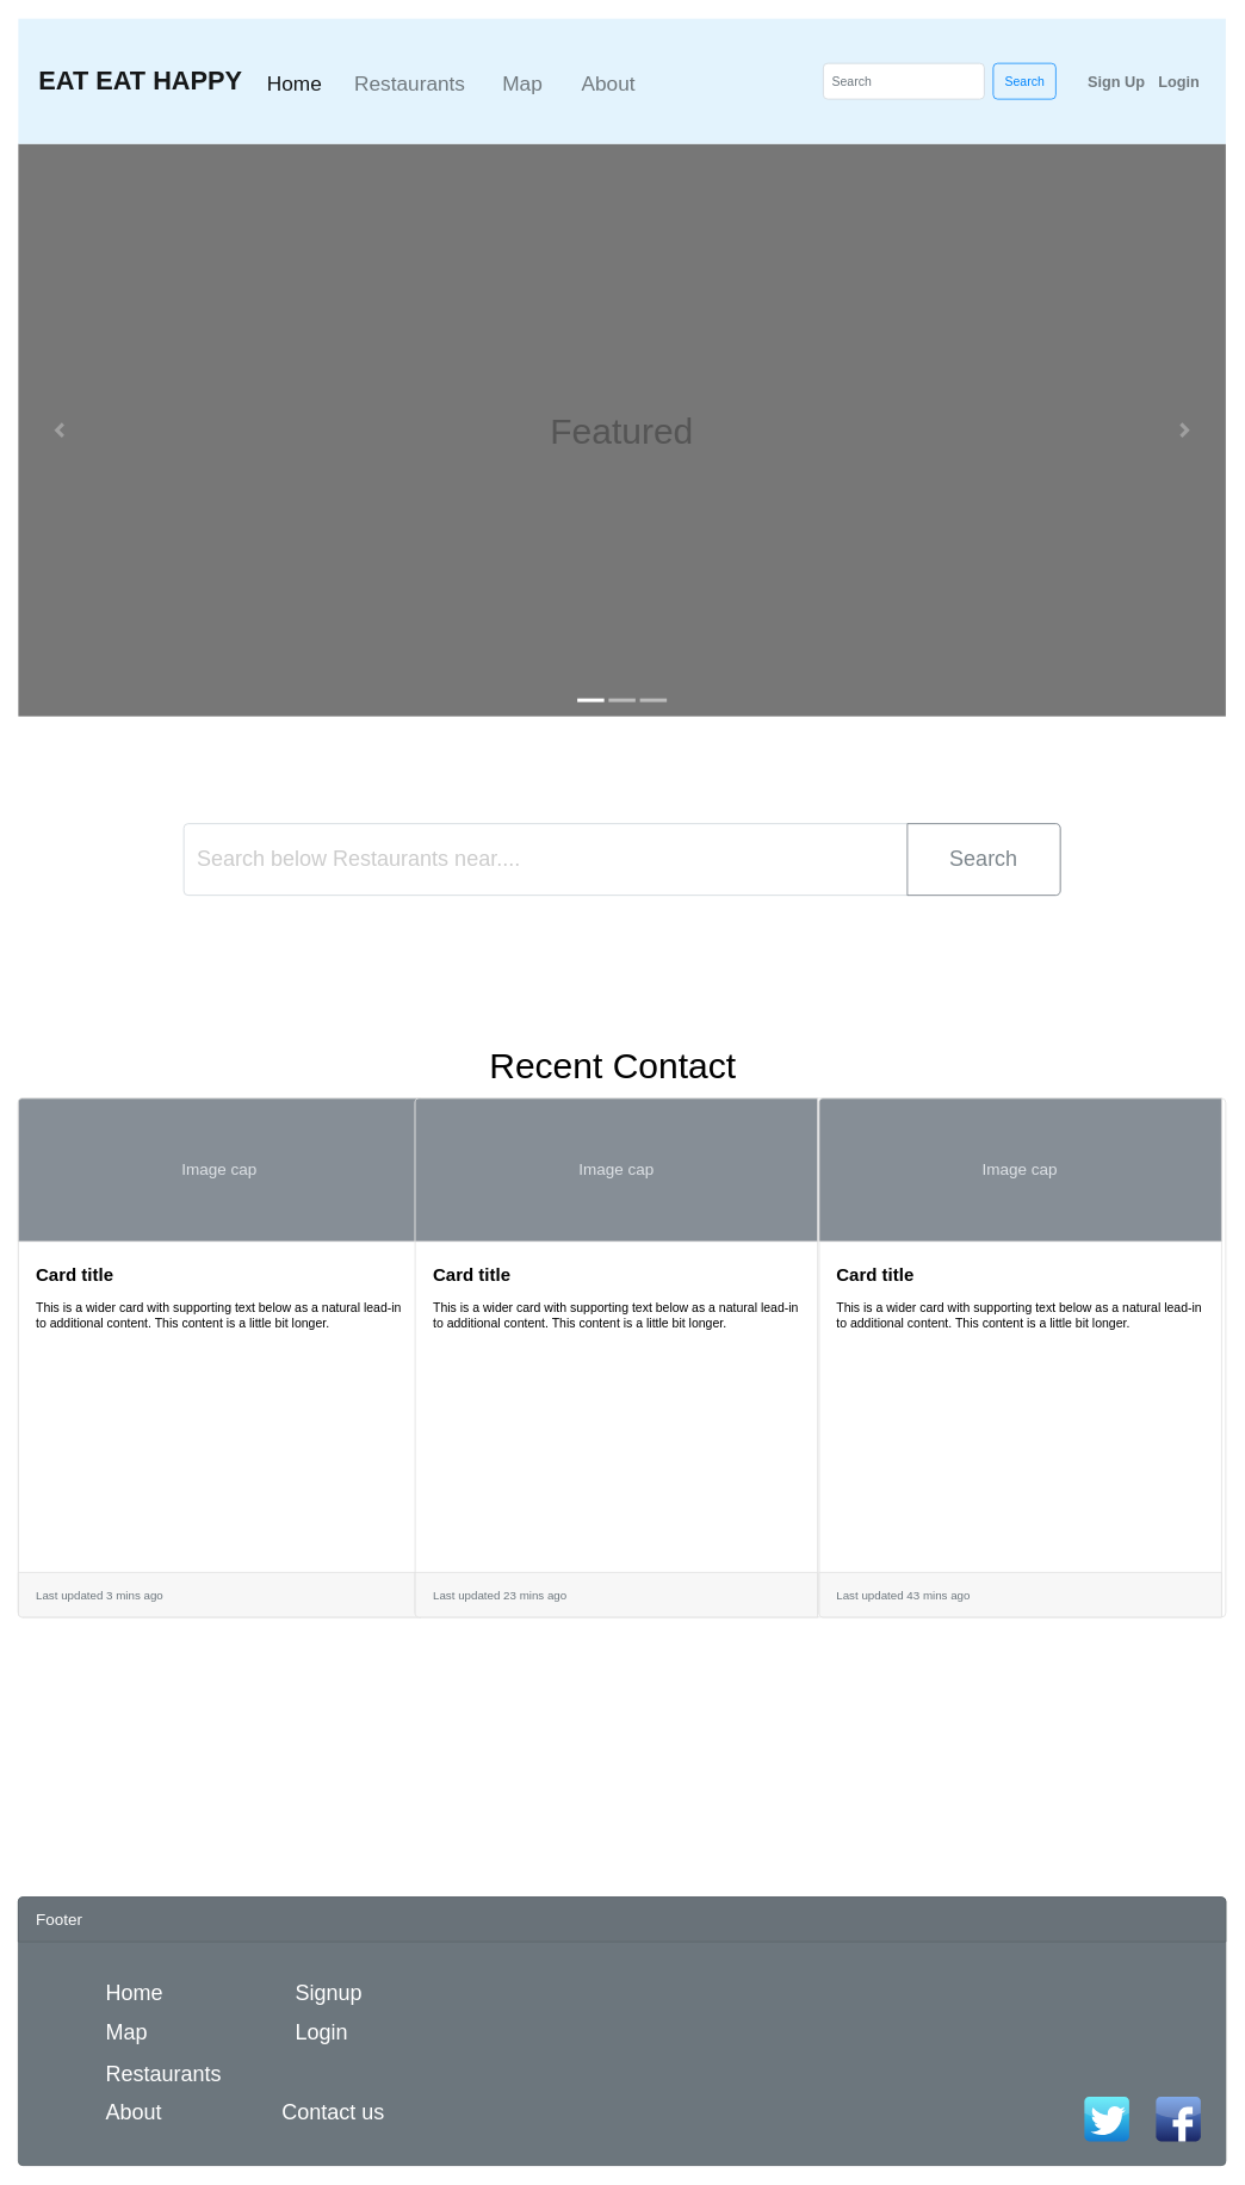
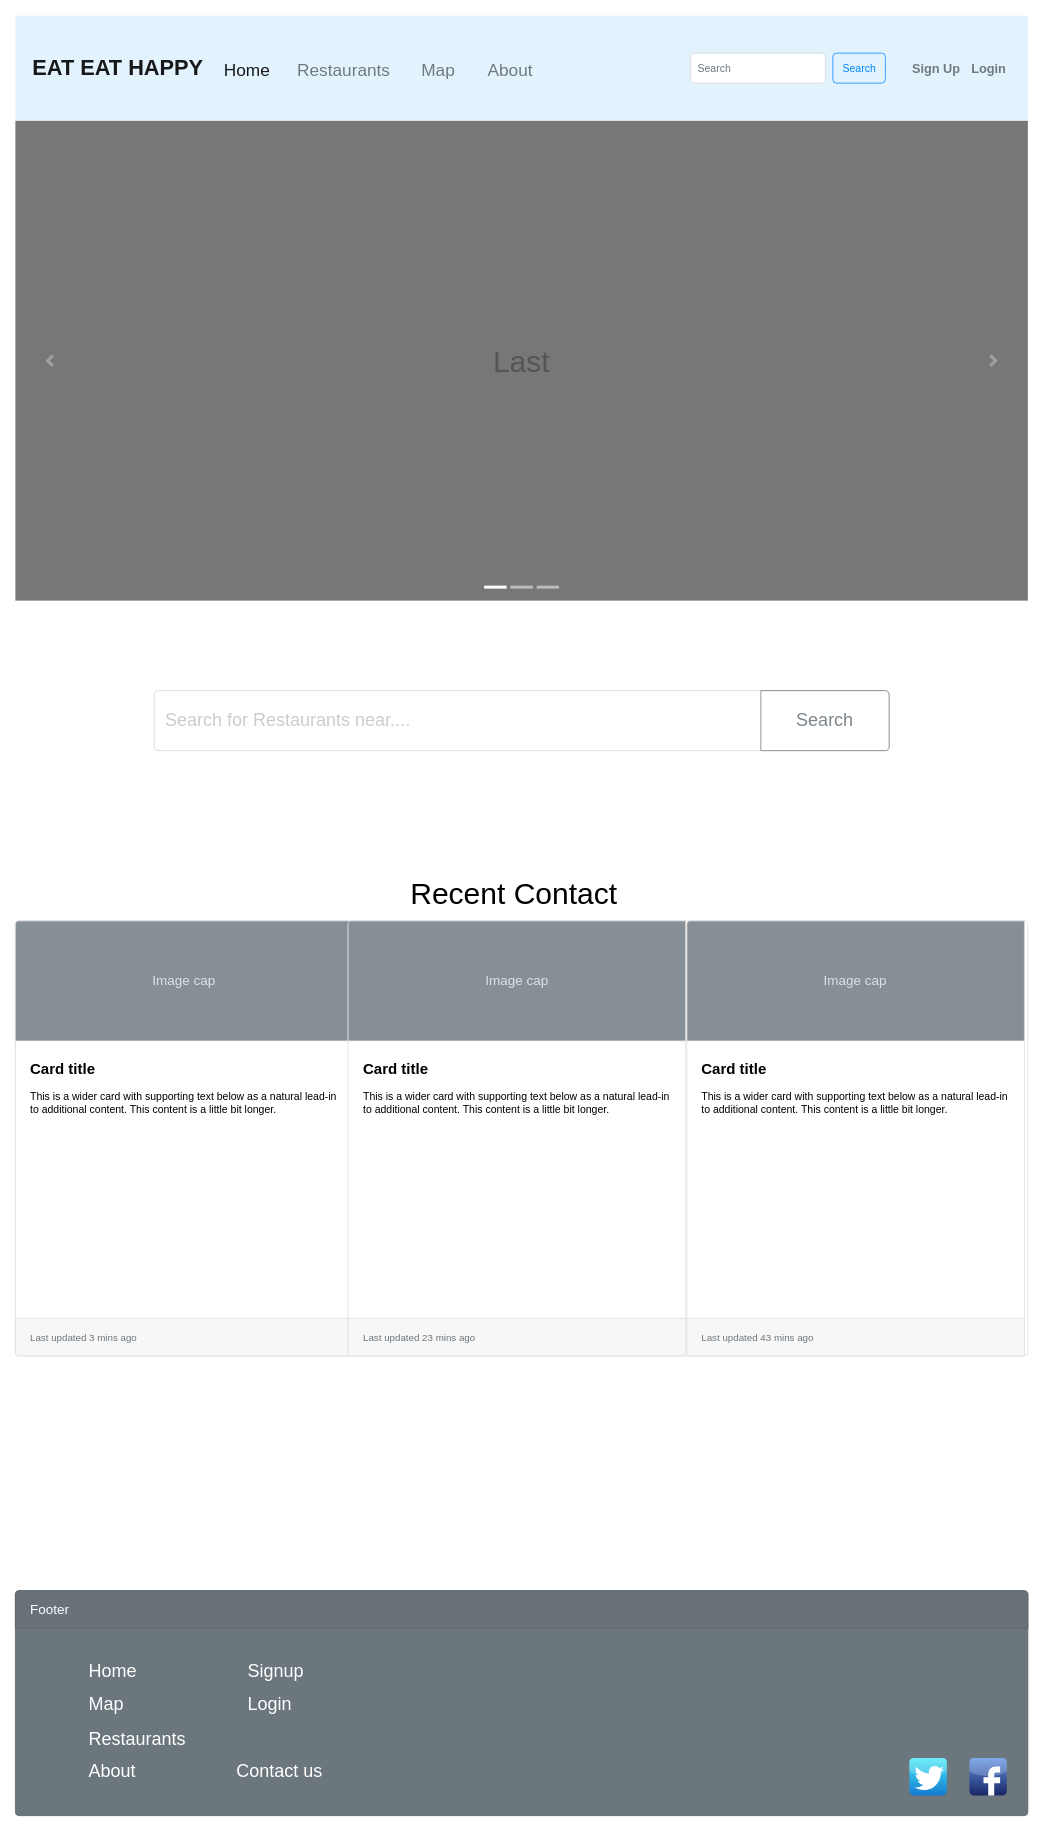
- <mxCell id="2" value="Featured" style="html=1;shadow=0;dashed=0;strokeColor=none;strokeWidth=1;fillColor=#777777;fontColor=#555555;whiteSpace=wrap;align=center;verticalAlign=middle;fontStyle=0;fontSize=40;" parent="1" vertex="1"><mxGeometry y="160" width="1350" height="640" as="geometry" x="20" /></mxCell>
+ <mxCell id="2" value="Last" style="html=1;shadow=0;dashed=0;strokeColor=none;strokeWidth=1;fillColor=#777777;fontColor=#555555;whiteSpace=wrap;align=center;verticalAlign=middle;fontStyle=0;fontSize=40;" parent="1" vertex="1"><mxGeometry y="160" width="1350" height="640" as="geometry" x="20" /></mxCell>
- <mxCell id="39" value="&lt;font color=&quot;#cccccc&quot; style=&quot;font-size: 24px&quot;&gt;Search below Restaurants near....&lt;/font&gt;" style="html=1;shadow=0;dashed=0;shape=mxgraph.bootstrap.rrect;rSize=5;strokeColor=#CED4DA;html=1;whiteSpace=wrap;fillColor=#FFFFFF;fontColor=#7D868C;align=left;spacingLeft=0;spacing=15;fontSize=14;" parent="1" vertex="1"><mxGeometry x="205" y="920" width="980" height="80" as="geometry" /></mxCell>
+ <mxCell id="39" value="&lt;font color=&quot;#cccccc&quot; style=&quot;font-size: 24px&quot;&gt;Search for Restaurants near....&lt;/font&gt;" style="html=1;shadow=0;dashed=0;shape=mxgraph.bootstrap.rrect;rSize=5;strokeColor=#CED4DA;html=1;whiteSpace=wrap;fillColor=#FFFFFF;fontColor=#7D868C;align=left;spacingLeft=0;spacing=15;fontSize=14;" parent="1" vertex="1"><mxGeometry x="205" y="920" width="980" height="80" as="geometry" /></mxCell>
